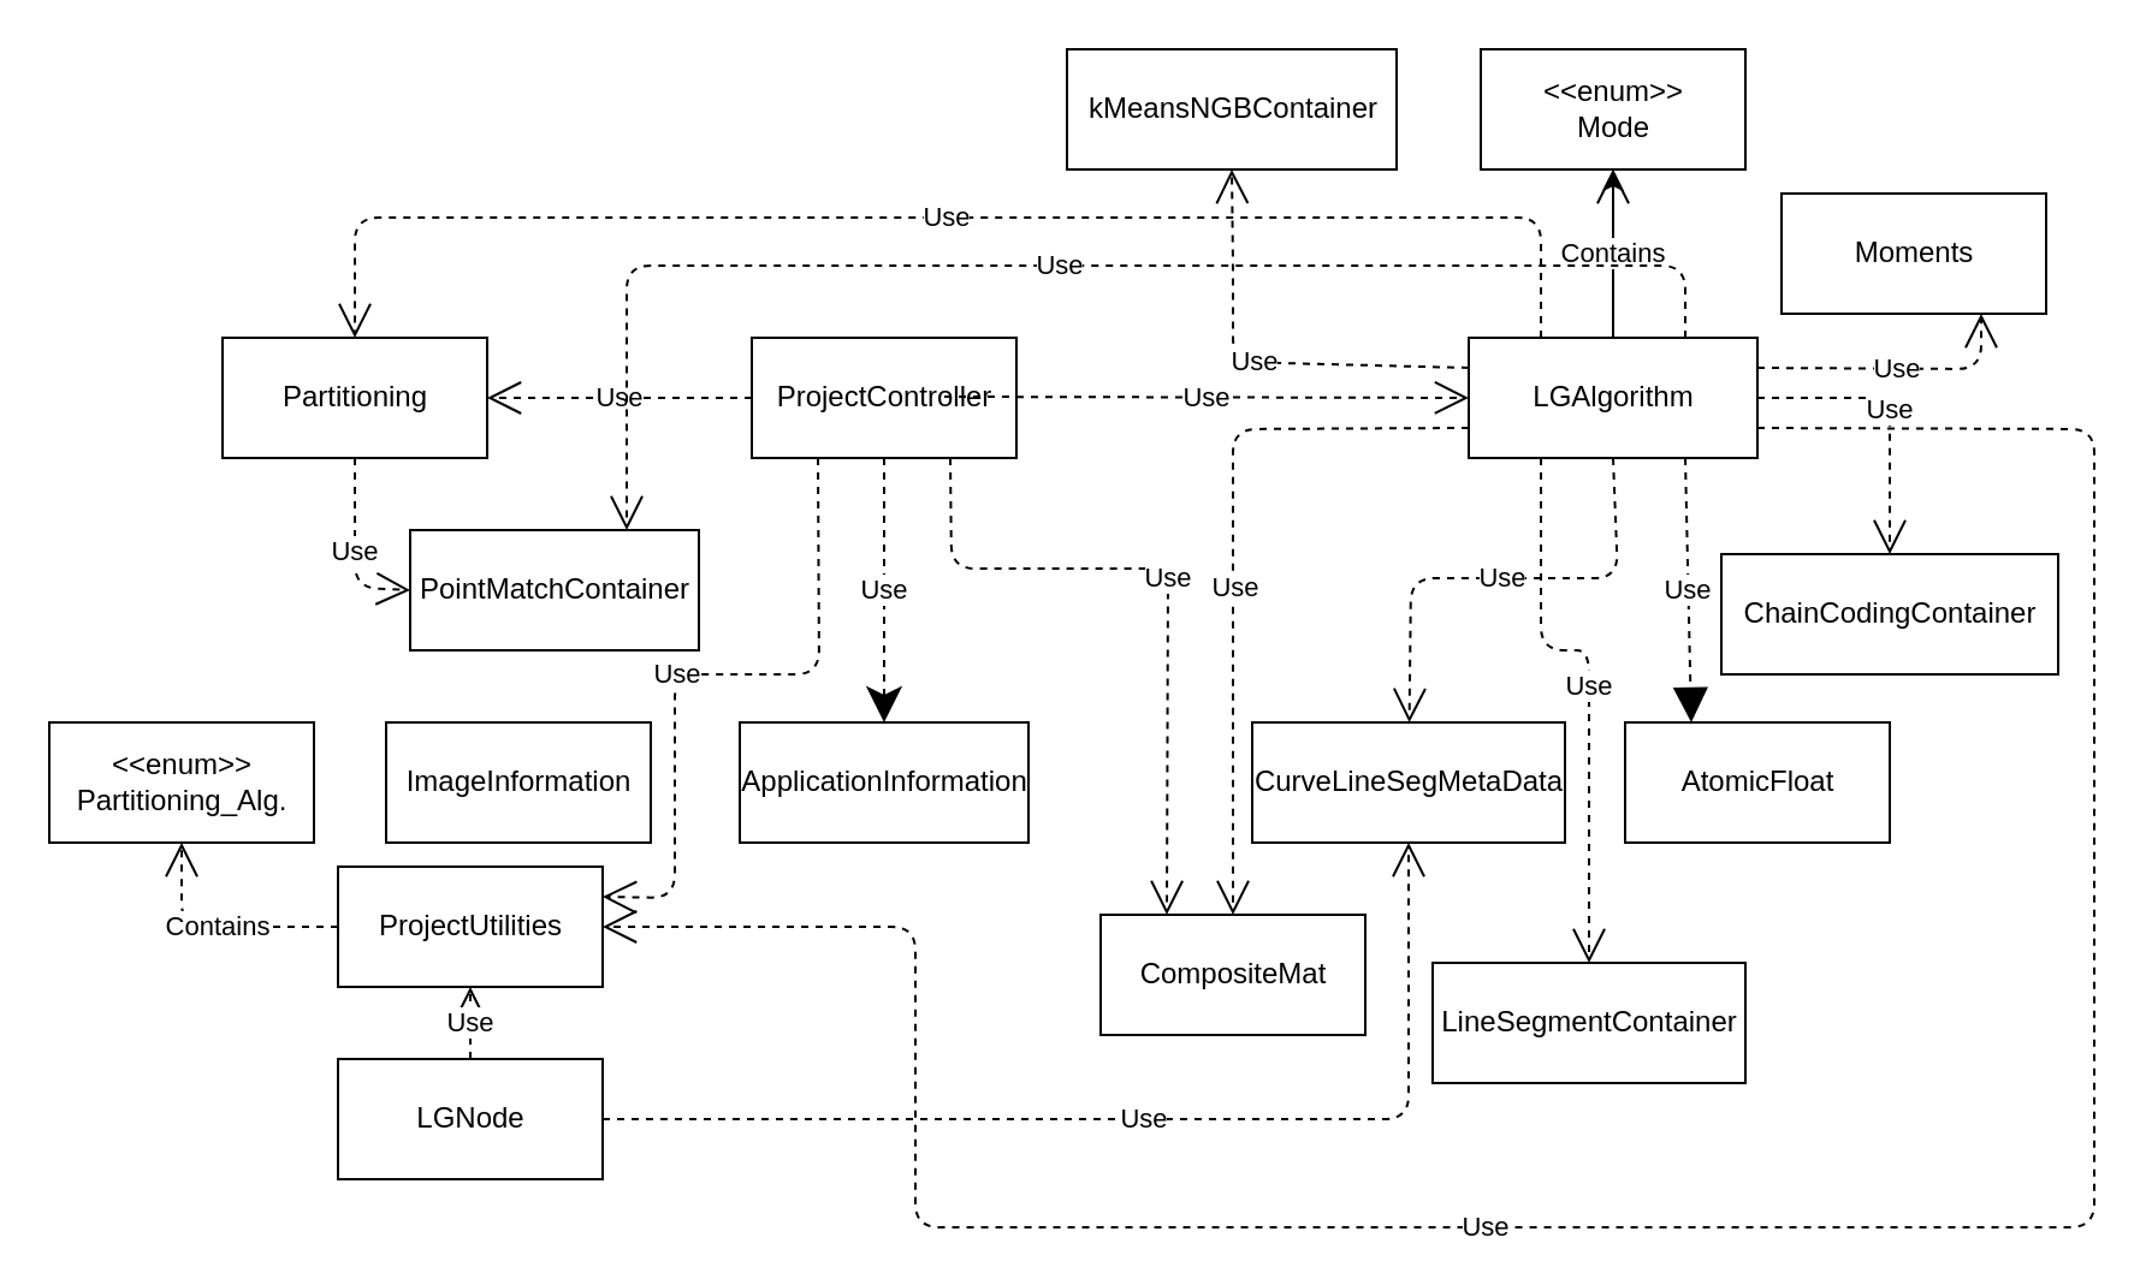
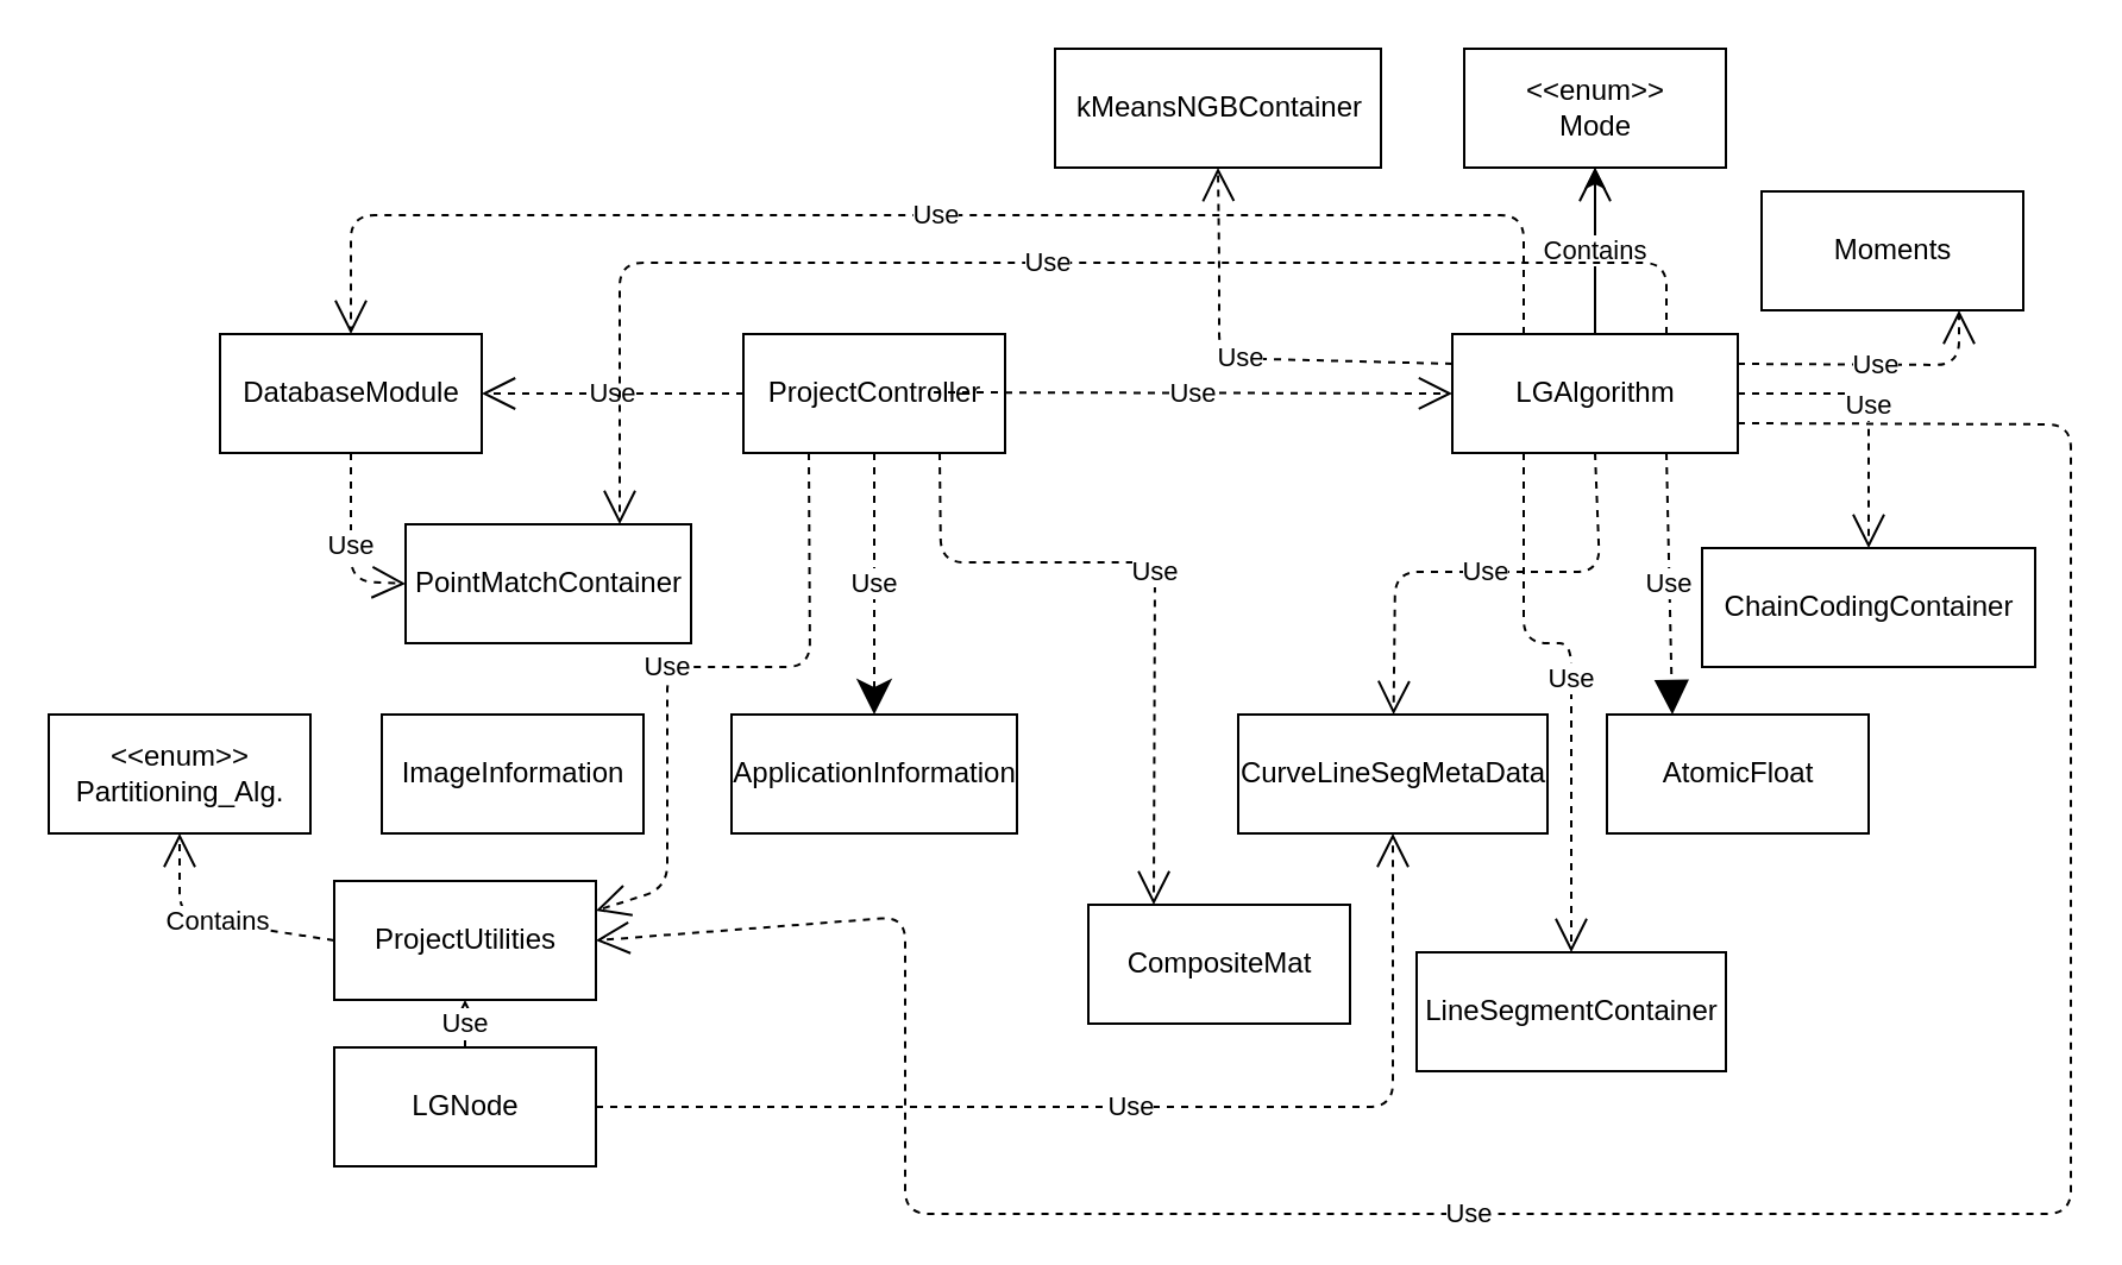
- <mxCell id="10" value="Partitioning" style="html=1;" vertex="1" parent="1"><mxGeometry x="92" y="140" width="110" height="50" as="geometry" /></mxCell>
+ <mxCell id="10" value="DatabaseModule" style="html=1;" vertex="1" parent="1"><mxGeometry x="92" y="140" width="110" height="50" as="geometry" /></mxCell>
- <mxCell id="18" value="Use" style="endArrow=open;endSize=12;dashed=1;html=1;exitX=0;exitY=0.75;exitDx=0;exitDy=0;" edge="1" parent="1" source="5" target="17"><mxGeometry x="0.091" y="1" width="160" relative="1" as="geometry"><mxPoint x="552" y="178" as="sourcePoint" /><mxPoint x="523" y="310" as="targetPoint" /><Array as="points"><mxPoint x="512" y="178" /></Array><mxPoint as="offset" /></mxGeometry></mxCell>
- <mxCell id="34" value="ProjectUtilities" style="html=1;" vertex="1" parent="1"><mxGeometry x="140" y="360" width="110" height="50" as="geometry" /></mxCell>
+ <mxCell id="34" value="ProjectUtilities" style="html=1;" vertex="1" parent="1"><mxGeometry x="140" y="370" width="110" height="50" as="geometry" /></mxCell>
